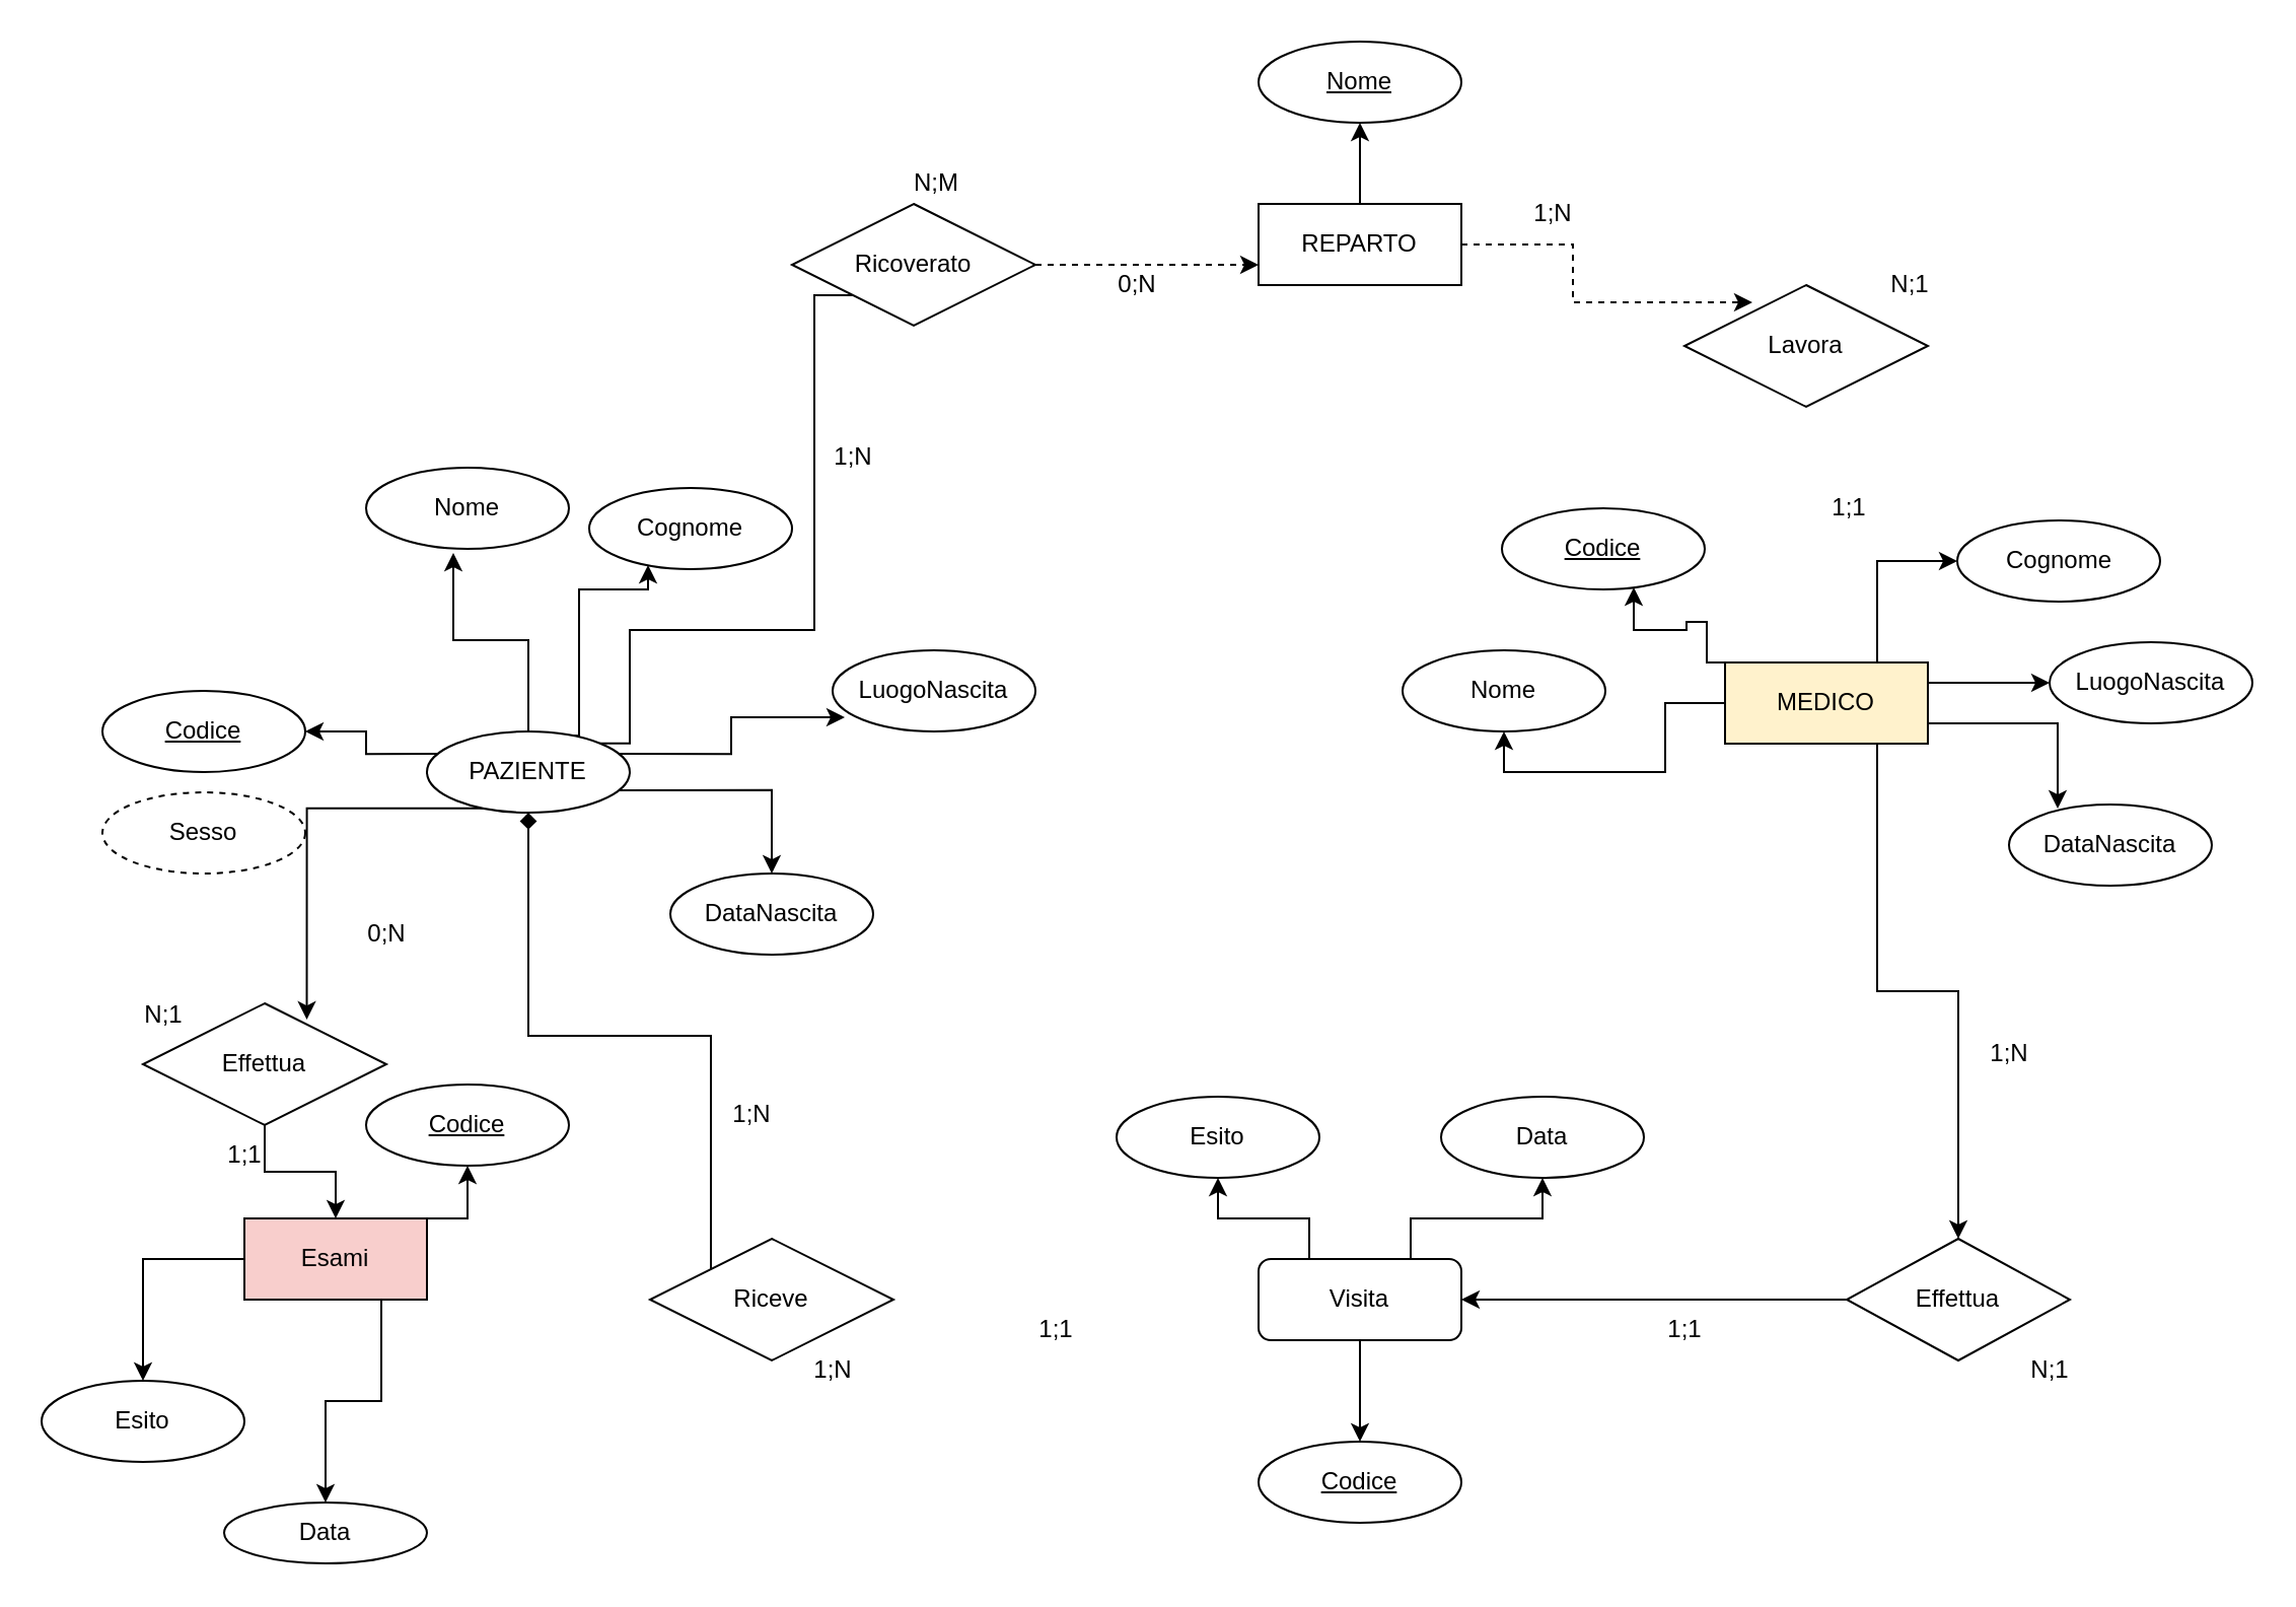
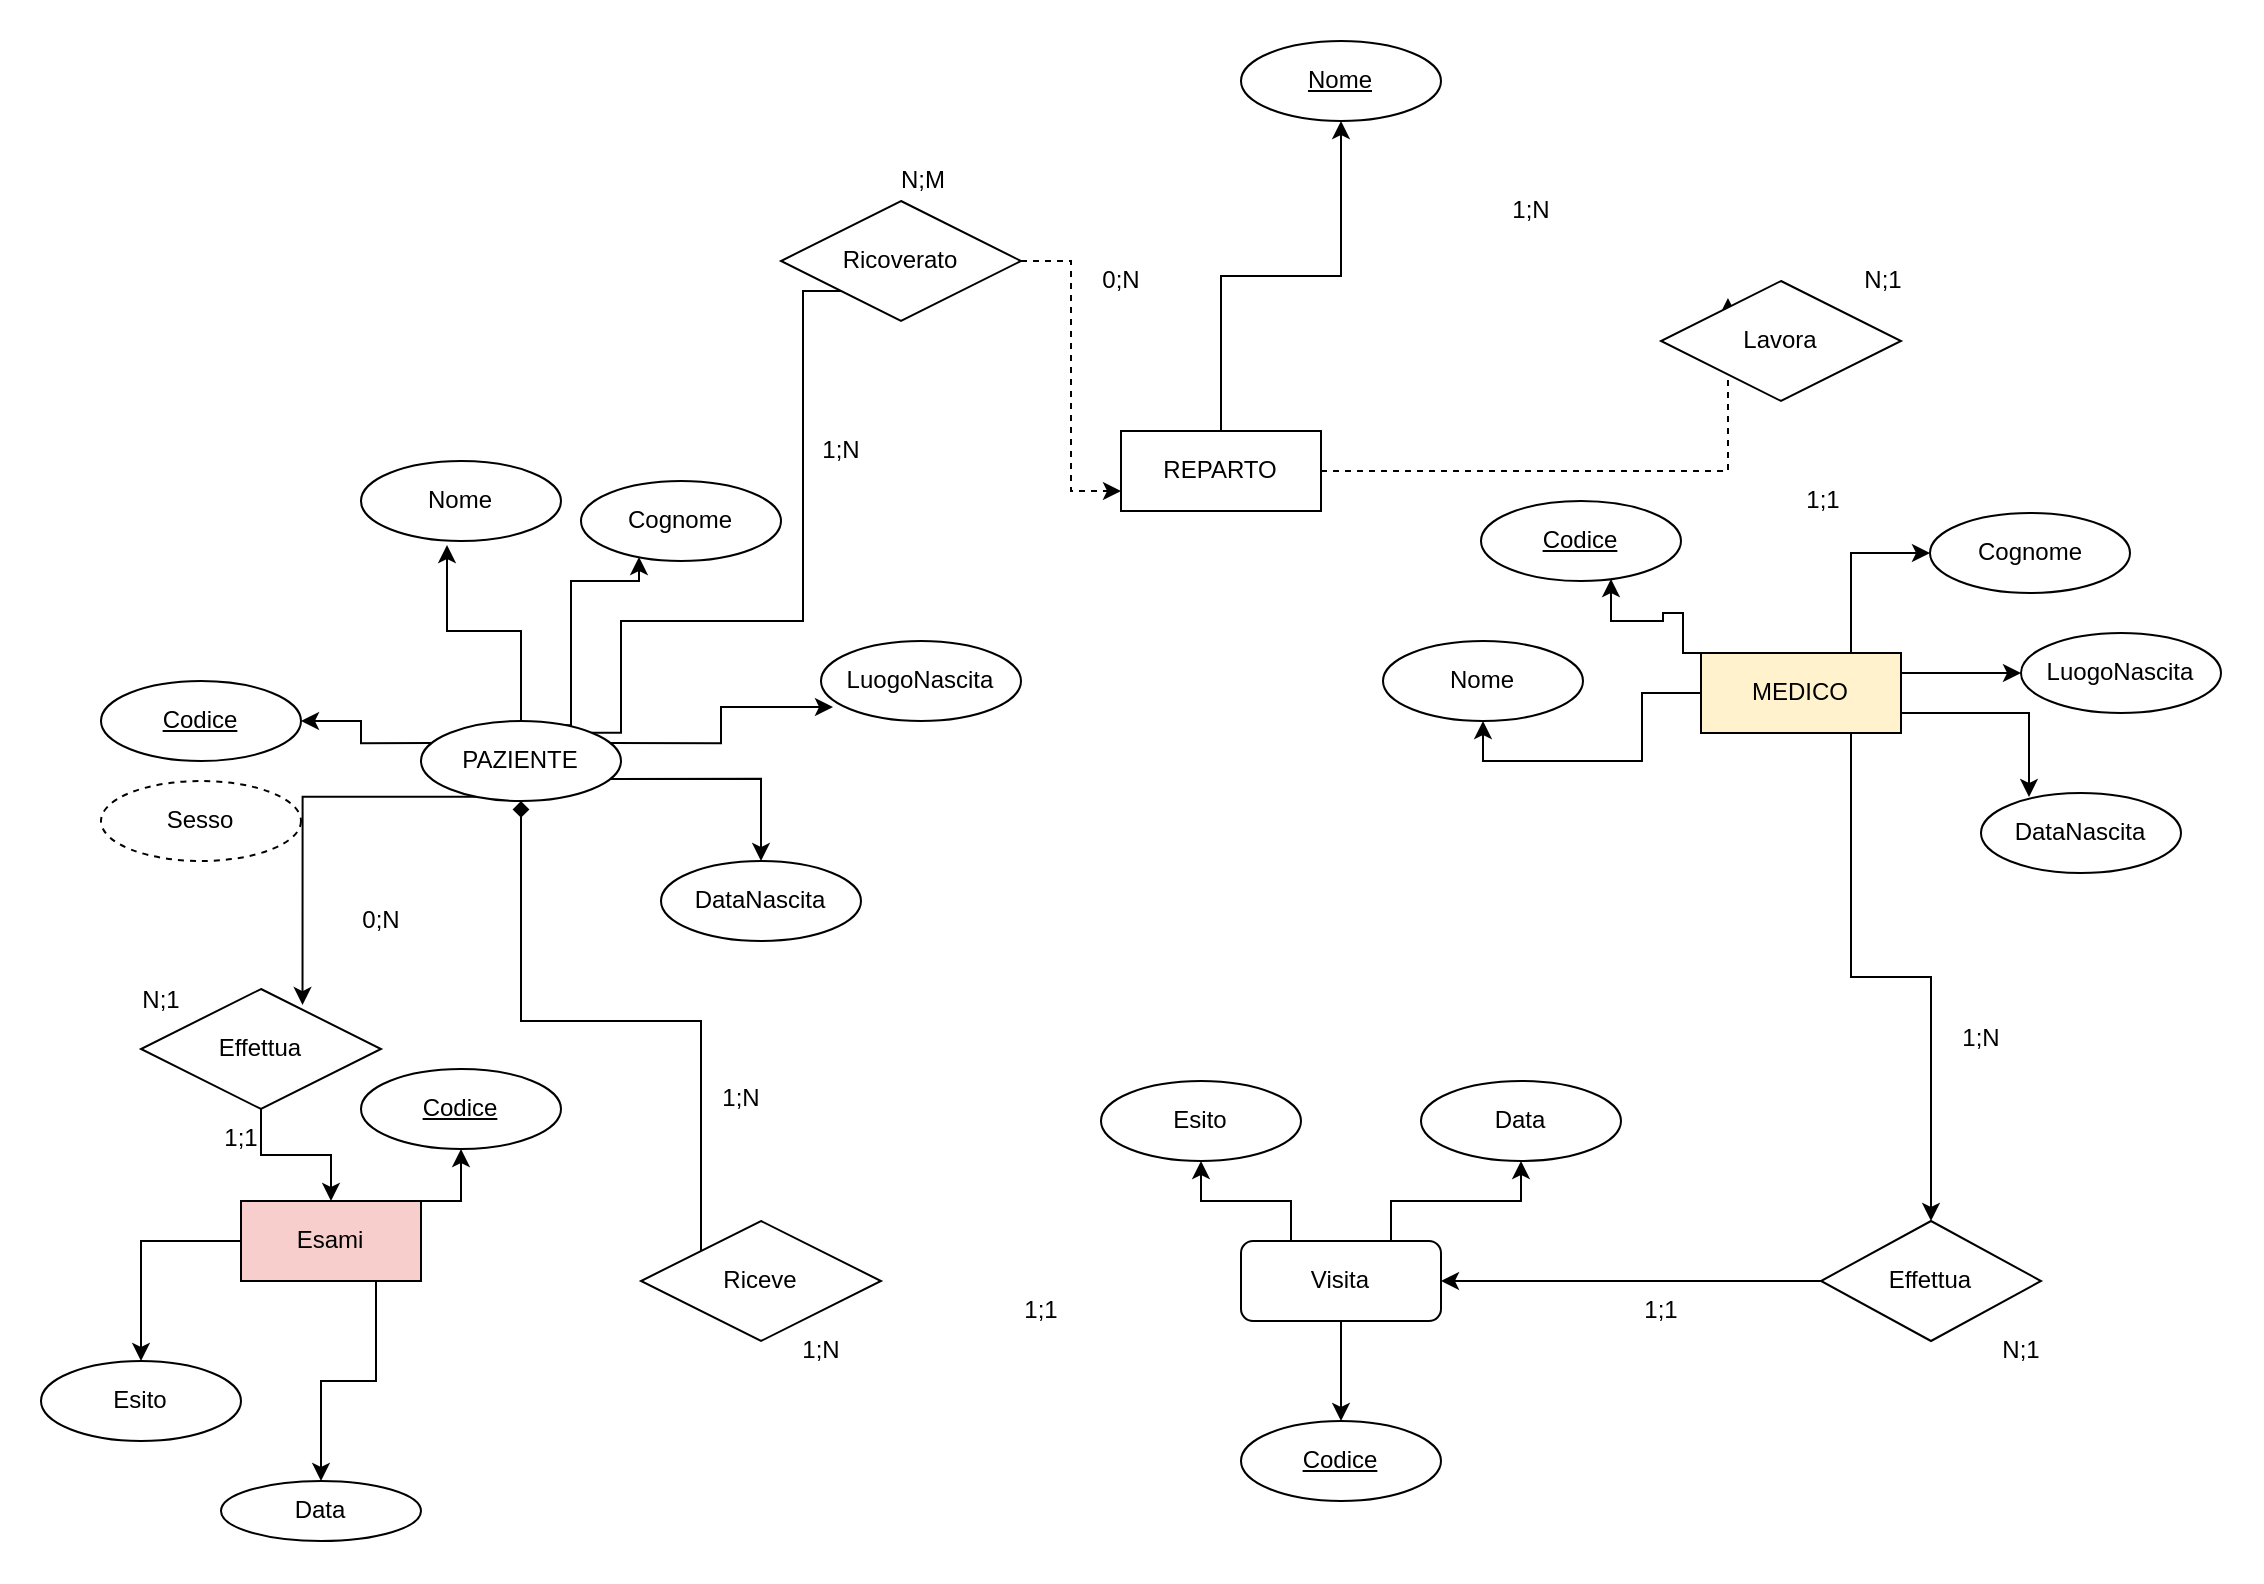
- <mxCell id="58" value="REPARTO" style="whiteSpace=wrap;html=1;align=center;" vertex="1" parent="1"><mxGeometry x="620" y="100" width="100" height="40" as="geometry" /></mxCell>
+ <mxCell id="58" value="REPARTO" style="whiteSpace=wrap;html=1;align=center;" vertex="1" parent="1"><mxGeometry x="560" y="215" width="100" height="40" as="geometry" /></mxCell>
